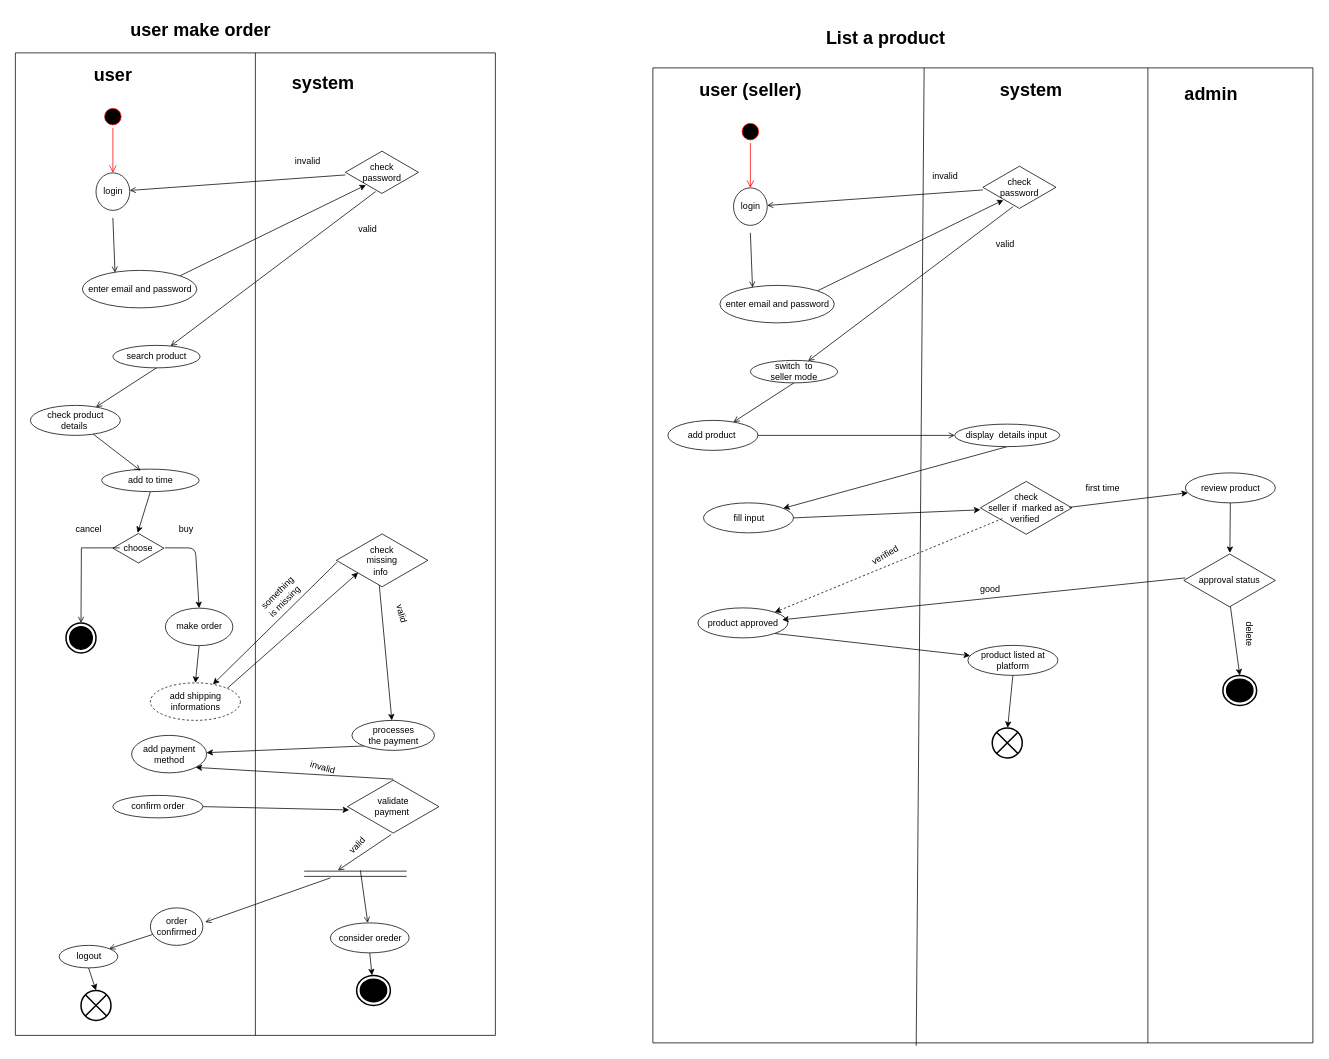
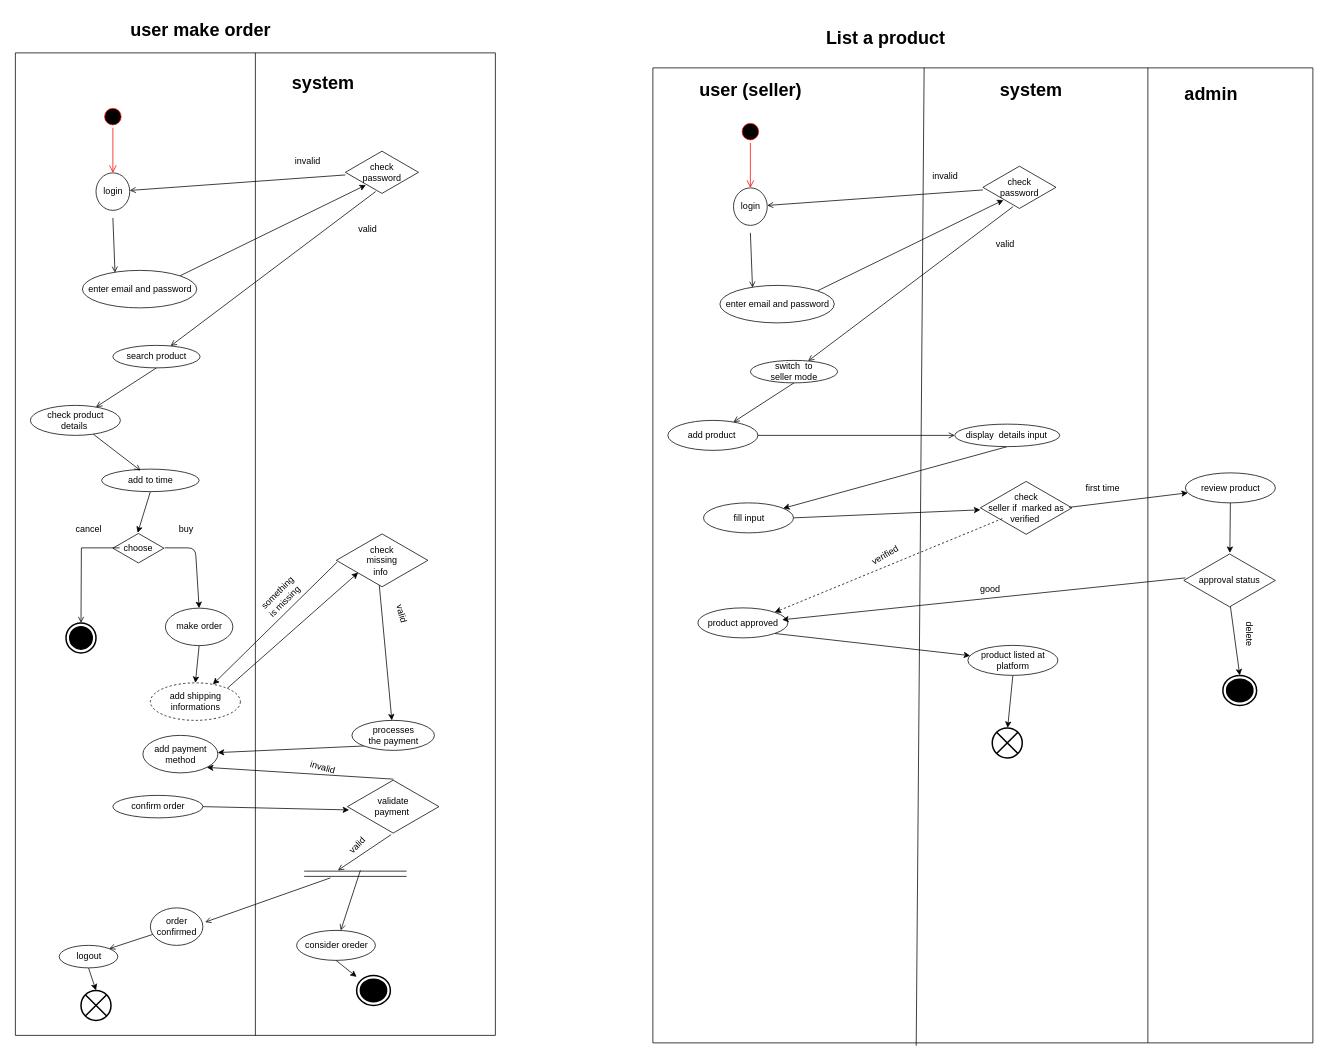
- <mxCell id="3" value="user&lt;br&gt;" style="text;strokeColor=none;fillColor=none;html=1;fontSize=24;fontStyle=1;verticalAlign=middle;align=center;" parent="2" vertex="1"><mxGeometry x="80" y="10" width="100" height="40" as="geometry" /></mxCell>
- <mxCell id="40" value="add payment &lt;br&gt;method" style="ellipse;html=1;" parent="2" vertex="1"><mxGeometry x="155" y="910" width="100" height="50" as="geometry" /></mxCell>
+ <mxCell id="40" value="add payment &lt;br&gt;method" style="ellipse;html=1;" parent="2" vertex="1"><mxGeometry x="170" y="910" width="100" height="50" as="geometry" /></mxCell>
- <mxCell id="49" value="consider oreder" style="ellipse;html=1;" parent="2" vertex="1"><mxGeometry x="420" y="1160" width="105" height="40" as="geometry" /></mxCell>
+ <mxCell id="49" value="consider oreder" style="ellipse;html=1;" parent="2" vertex="1"><mxGeometry x="375" y="1170" width="105" height="40" as="geometry" /></mxCell>
